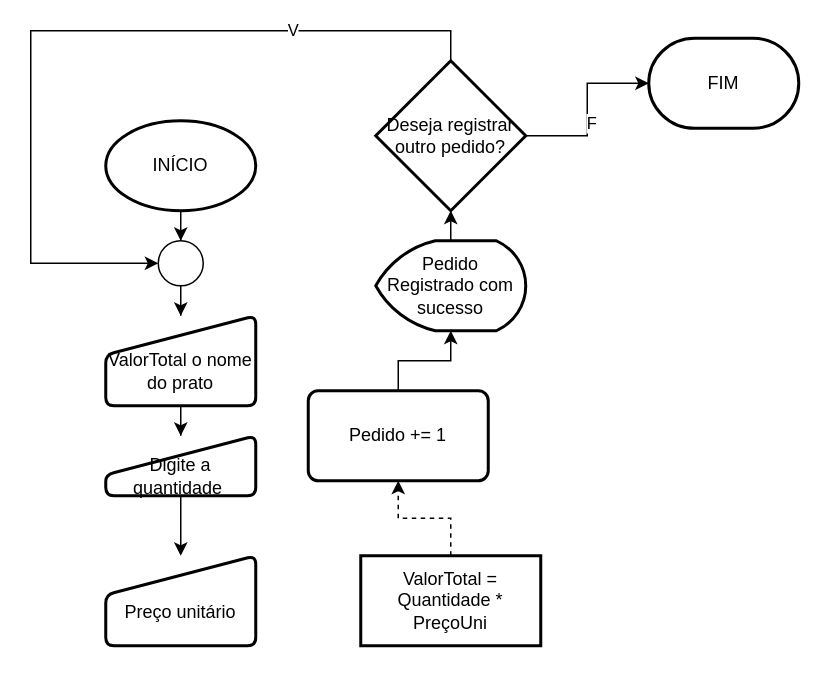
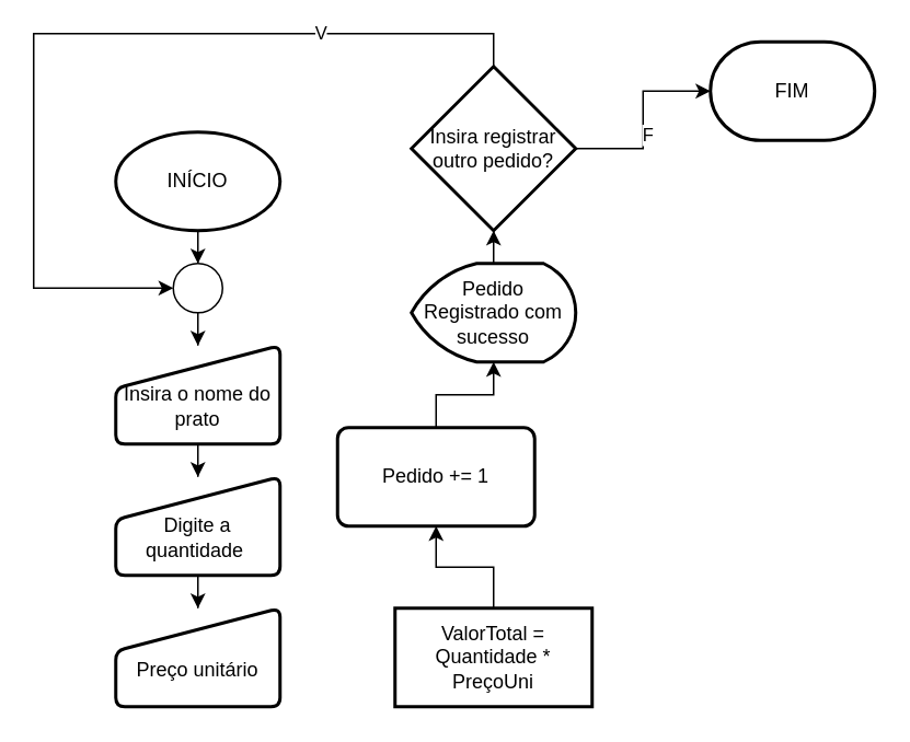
- <mxCell id="21" value="Deseja registrar outro pedido?" style="strokeWidth=2;html=1;shape=mxgraph.flowchart.decision;whiteSpace=wrap;" vertex="1" parent="1"><mxGeometry x="250" y="40" width="100" height="100" as="geometry" /></mxCell>
+ <mxCell id="21" value="Insira registrar outro pedido?" style="strokeWidth=2;html=1;shape=mxgraph.flowchart.decision;whiteSpace=wrap;" vertex="1" parent="1"><mxGeometry x="250" y="40" width="100" height="100" as="geometry" /></mxCell>
- <mxCell id="7" value="&lt;div&gt;&lt;br&gt;&lt;/div&gt;&lt;div&gt;&lt;span style=&quot;background-color: transparent; color: light-dark(rgb(0, 0, 0), rgb(255, 255, 255));&quot;&gt;ValorTotal o nome do prato&lt;/span&gt;&lt;/div&gt;" style="html=1;strokeWidth=2;shape=manualInput;whiteSpace=wrap;rounded=1;size=26;arcSize=11;" vertex="1" parent="1"><mxGeometry x="70" y="210" width="100" height="60" as="geometry" /></mxCell>
+ <mxCell id="7" value="&lt;div&gt;&lt;br&gt;&lt;/div&gt;&lt;div&gt;&lt;span style=&quot;background-color: transparent; color: light-dark(rgb(0, 0, 0), rgb(255, 255, 255));&quot;&gt;Insira o nome do prato&lt;/span&gt;&lt;/div&gt;" style="html=1;strokeWidth=2;shape=manualInput;whiteSpace=wrap;rounded=1;size=26;arcSize=11;" vertex="1" parent="1"><mxGeometry x="70" y="210" width="100" height="60" as="geometry" /></mxCell>
- <mxCell id="9" value="&lt;div&gt;&lt;br&gt;&lt;/div&gt;Digite a quantidade&amp;nbsp;" style="html=1;strokeWidth=2;shape=manualInput;whiteSpace=wrap;rounded=1;size=26;arcSize=11;" vertex="1" parent="1"><mxGeometry x="70" y="290" width="100" height="40" as="geometry" /></mxCell>
+ <mxCell id="9" value="&lt;div&gt;&lt;br&gt;&lt;/div&gt;Digite a quantidade&amp;nbsp;" style="html=1;strokeWidth=2;shape=manualInput;whiteSpace=wrap;rounded=1;size=26;arcSize=11;" vertex="1" parent="1"><mxGeometry x="70" y="290" width="100" height="60" as="geometry" /></mxCell>
- <mxCell id="11" value="" style="edgeStyle=orthogonalEdgeStyle;rounded=0;orthogonalLoop=1;jettySize=auto;html=1;dashed=1;" edge="1" parent="1" source="12" target="14"><mxGeometry relative="1" as="geometry" /></mxCell>
+ <mxCell id="11" value="" style="edgeStyle=orthogonalEdgeStyle;rounded=0;orthogonalLoop=1;jettySize=auto;html=1;" edge="1" parent="1" source="12" target="14"><mxGeometry relative="1" as="geometry" /></mxCell>
